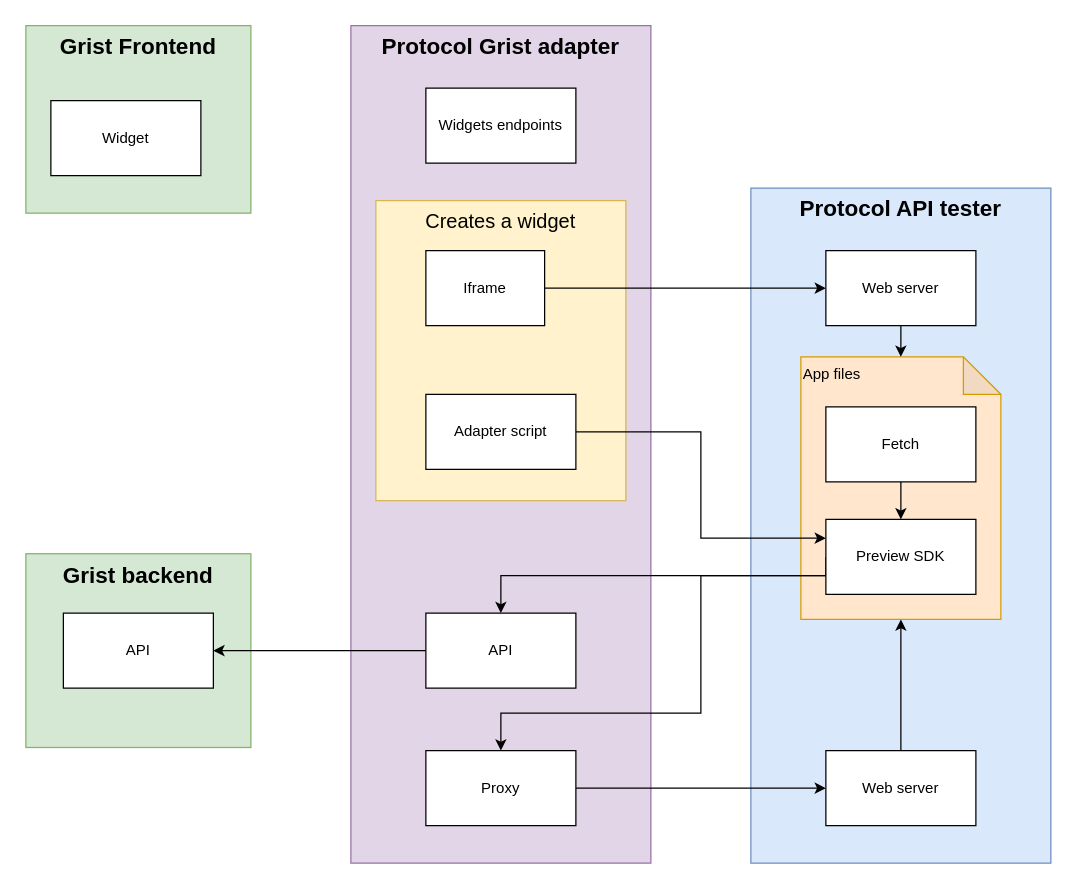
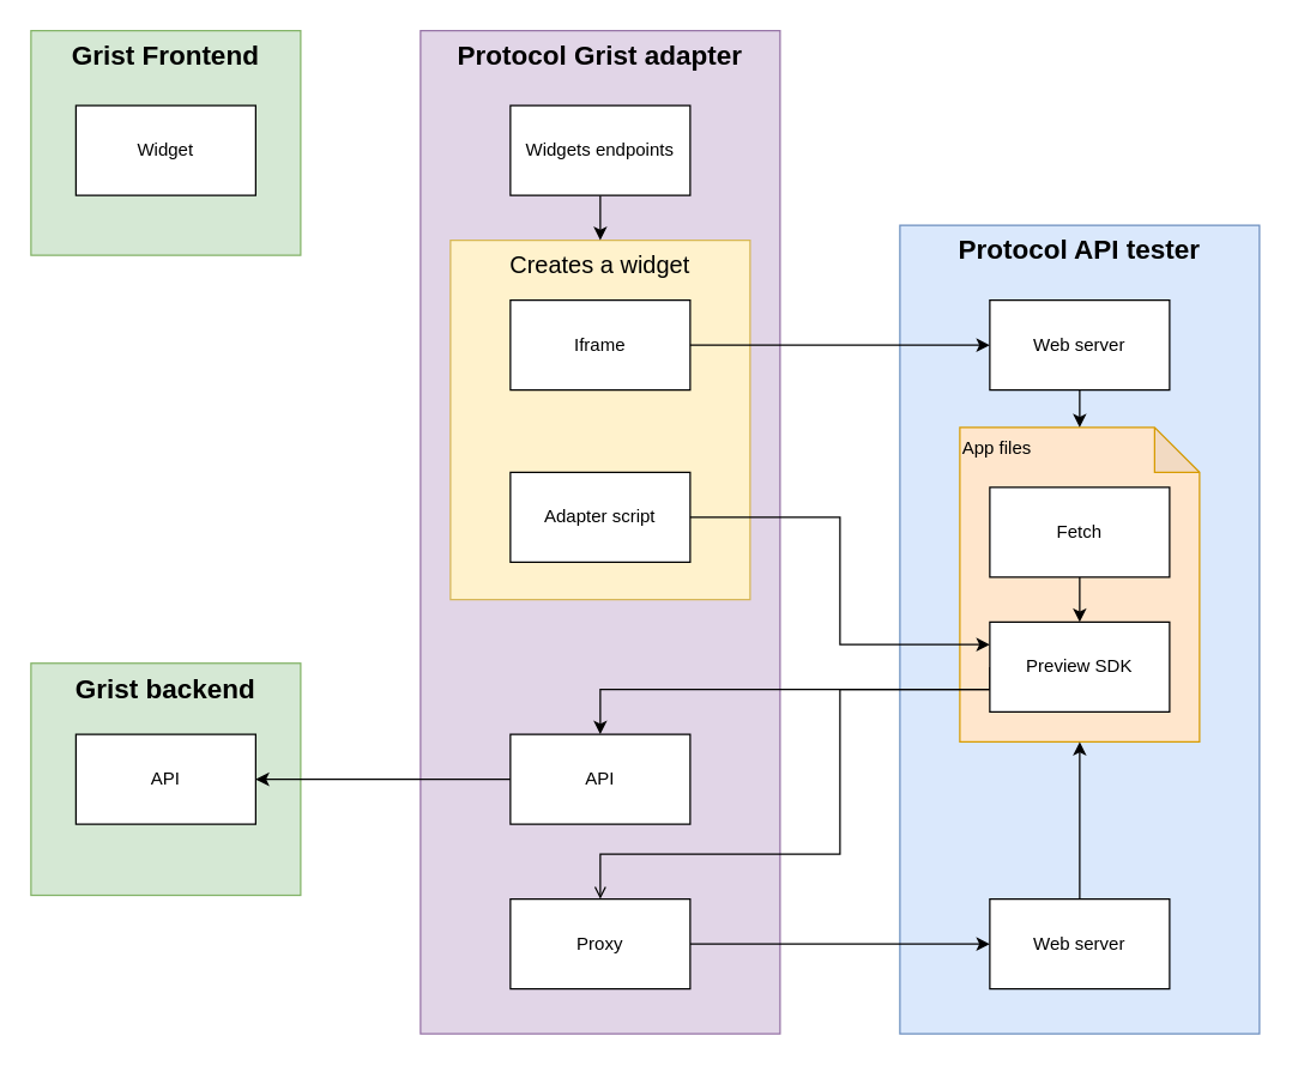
- <mxCell id="7" value="Widget" style="rounded=0;whiteSpace=wrap;html=1;verticalAlign=middle;" parent="1" vertex="1"><mxGeometry x="40" y="80" width="120" height="60" as="geometry" /></mxCell>
+ <mxCell id="7" value="Widget" style="rounded=0;whiteSpace=wrap;html=1;verticalAlign=middle;" parent="1" vertex="1"><mxGeometry x="50" y="70" width="120" height="60" as="geometry" /></mxCell>
+ <mxCell id="10" value="" style="edgeStyle=orthogonalEdgeStyle;rounded=0;orthogonalLoop=1;jettySize=auto;html=1;entryX=0.5;entryY=0;entryDx=0;entryDy=0;" parent="1" source="11" target="3" edge="1"><mxGeometry relative="1" as="geometry"><mxPoint x="400" y="210" as="targetPoint" /></mxGeometry></mxCell>
- <mxCell id="4" value="Iframe" style="rounded=0;whiteSpace=wrap;html=1;verticalAlign=middle;" parent="1" vertex="1"><mxGeometry x="340" y="200" width="95" height="60" as="geometry" /></mxCell>
+ <mxCell id="4" value="Iframe" style="rounded=0;whiteSpace=wrap;html=1;verticalAlign=middle;" parent="1" vertex="1"><mxGeometry x="340" y="200" width="120" height="60" as="geometry" /></mxCell>
- <mxCell id="14" value="" style="edgeStyle=orthogonalEdgeStyle;rounded=0;orthogonalLoop=1;jettySize=auto;html=1;entryX=0.5;entryY=0;entryDx=0;entryDy=0;exitX=0;exitY=0.5;exitDx=0;exitDy=0;" parent="1" source="16" target="26" edge="1"><mxGeometry relative="1" as="geometry"><mxPoint x="580" y="445" as="targetPoint" /><Array as="points"><mxPoint x="660" y="460" /><mxPoint x="560" y="460" /><mxPoint x="560" y="570" /><mxPoint x="400" y="570" /></Array></mxGeometry></mxCell>
+ <mxCell id="14" value="" style="edgeStyle=orthogonalEdgeStyle;rounded=0;orthogonalLoop=1;jettySize=auto;html=1;entryX=0.5;entryY=0;entryDx=0;entryDy=0;exitX=0;exitY=0.5;exitDx=0;exitDy=0;endArrow=open;" parent="1" source="16" target="26" edge="1"><mxGeometry relative="1" as="geometry"><mxPoint x="580" y="445" as="targetPoint" /><Array as="points"><mxPoint x="660" y="460" /><mxPoint x="560" y="460" /><mxPoint x="560" y="570" /><mxPoint x="400" y="570" /></Array></mxGeometry></mxCell>
